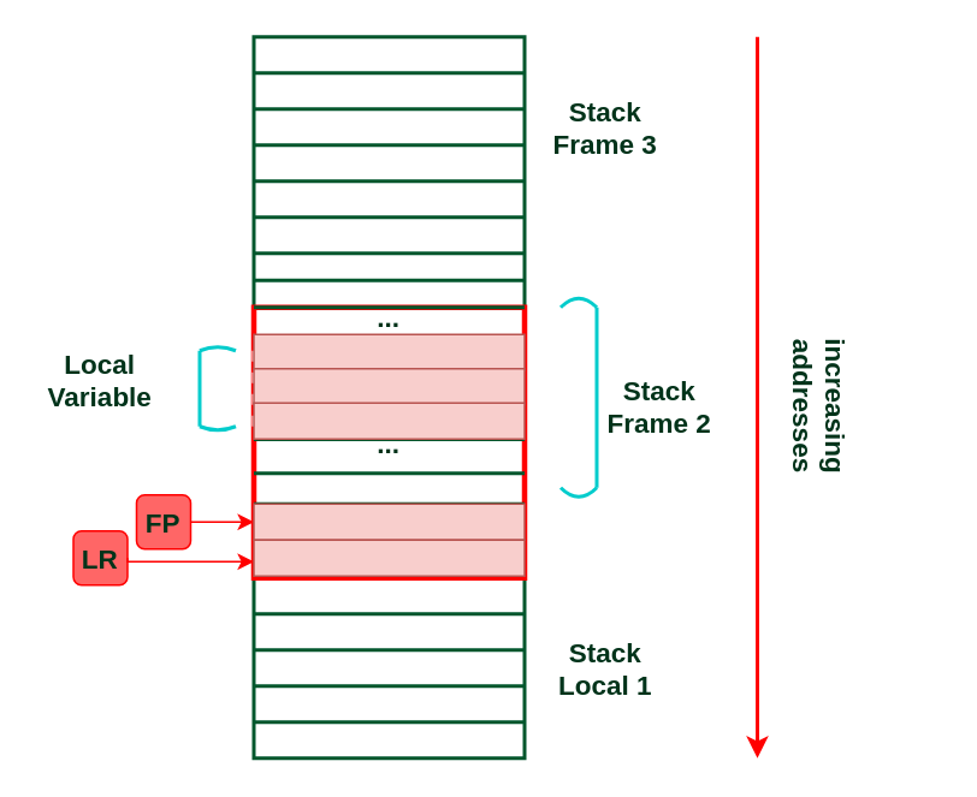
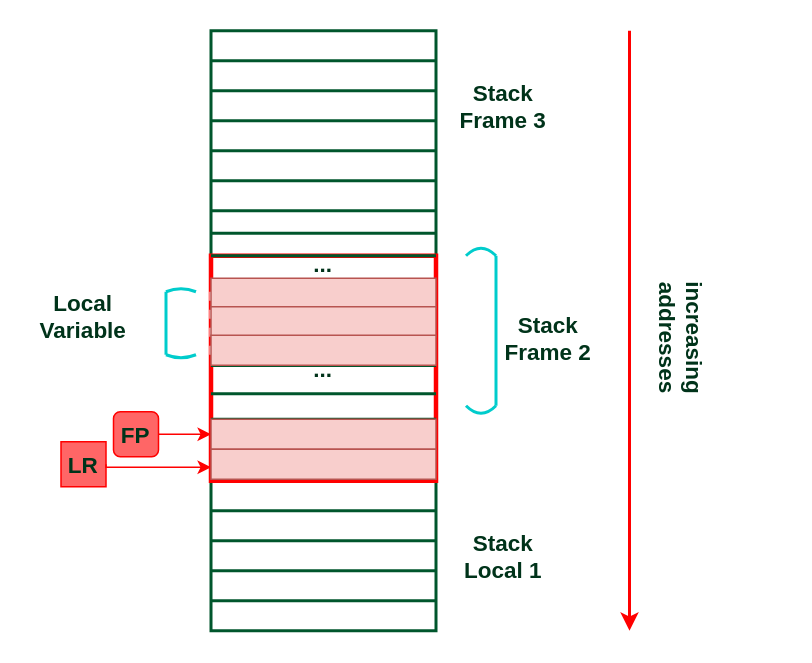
- <mxCell id="11" value="LR" style="whiteSpace=wrap;html=1;fillColor=#FF6666;strokeColor=#FF0000;fontStyle=1;fontSize=15;fontColor=#00331A;rounded=1;" parent="1" vertex="1"><mxGeometry x="40" y="294" width="30" height="30" as="geometry" /></mxCell>
+ <mxCell id="11" value="LR" style="rounded=0;whiteSpace=wrap;html=1;fillColor=#FF6666;strokeColor=#FF0000;fontStyle=1;fontSize=15;fontColor=#00331A;" parent="1" vertex="1"><mxGeometry x="40" y="294" width="30" height="30" as="geometry" /></mxCell>
